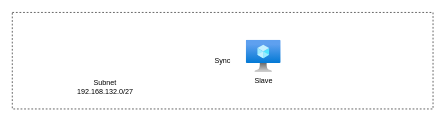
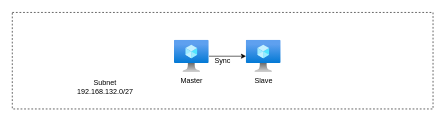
+ <mxCell id="4" value="Master" style="aspect=fixed;html=1;points=[];align=center;image;fontSize=12;image=img/lib/azure2/compute/Virtual_Machine.svg;" parent="1" vertex="1"><mxGeometry x="290" y="66" width="58.22" height="54" as="geometry" /></mxCell>
+ <mxCell id="3" value="" style="edgeStyle=orthogonalEdgeStyle;rounded=0;orthogonalLoop=1;jettySize=auto;html=1;" parent="1" source="4" target="5" edge="1"><mxGeometry relative="1" as="geometry" /></mxCell>
